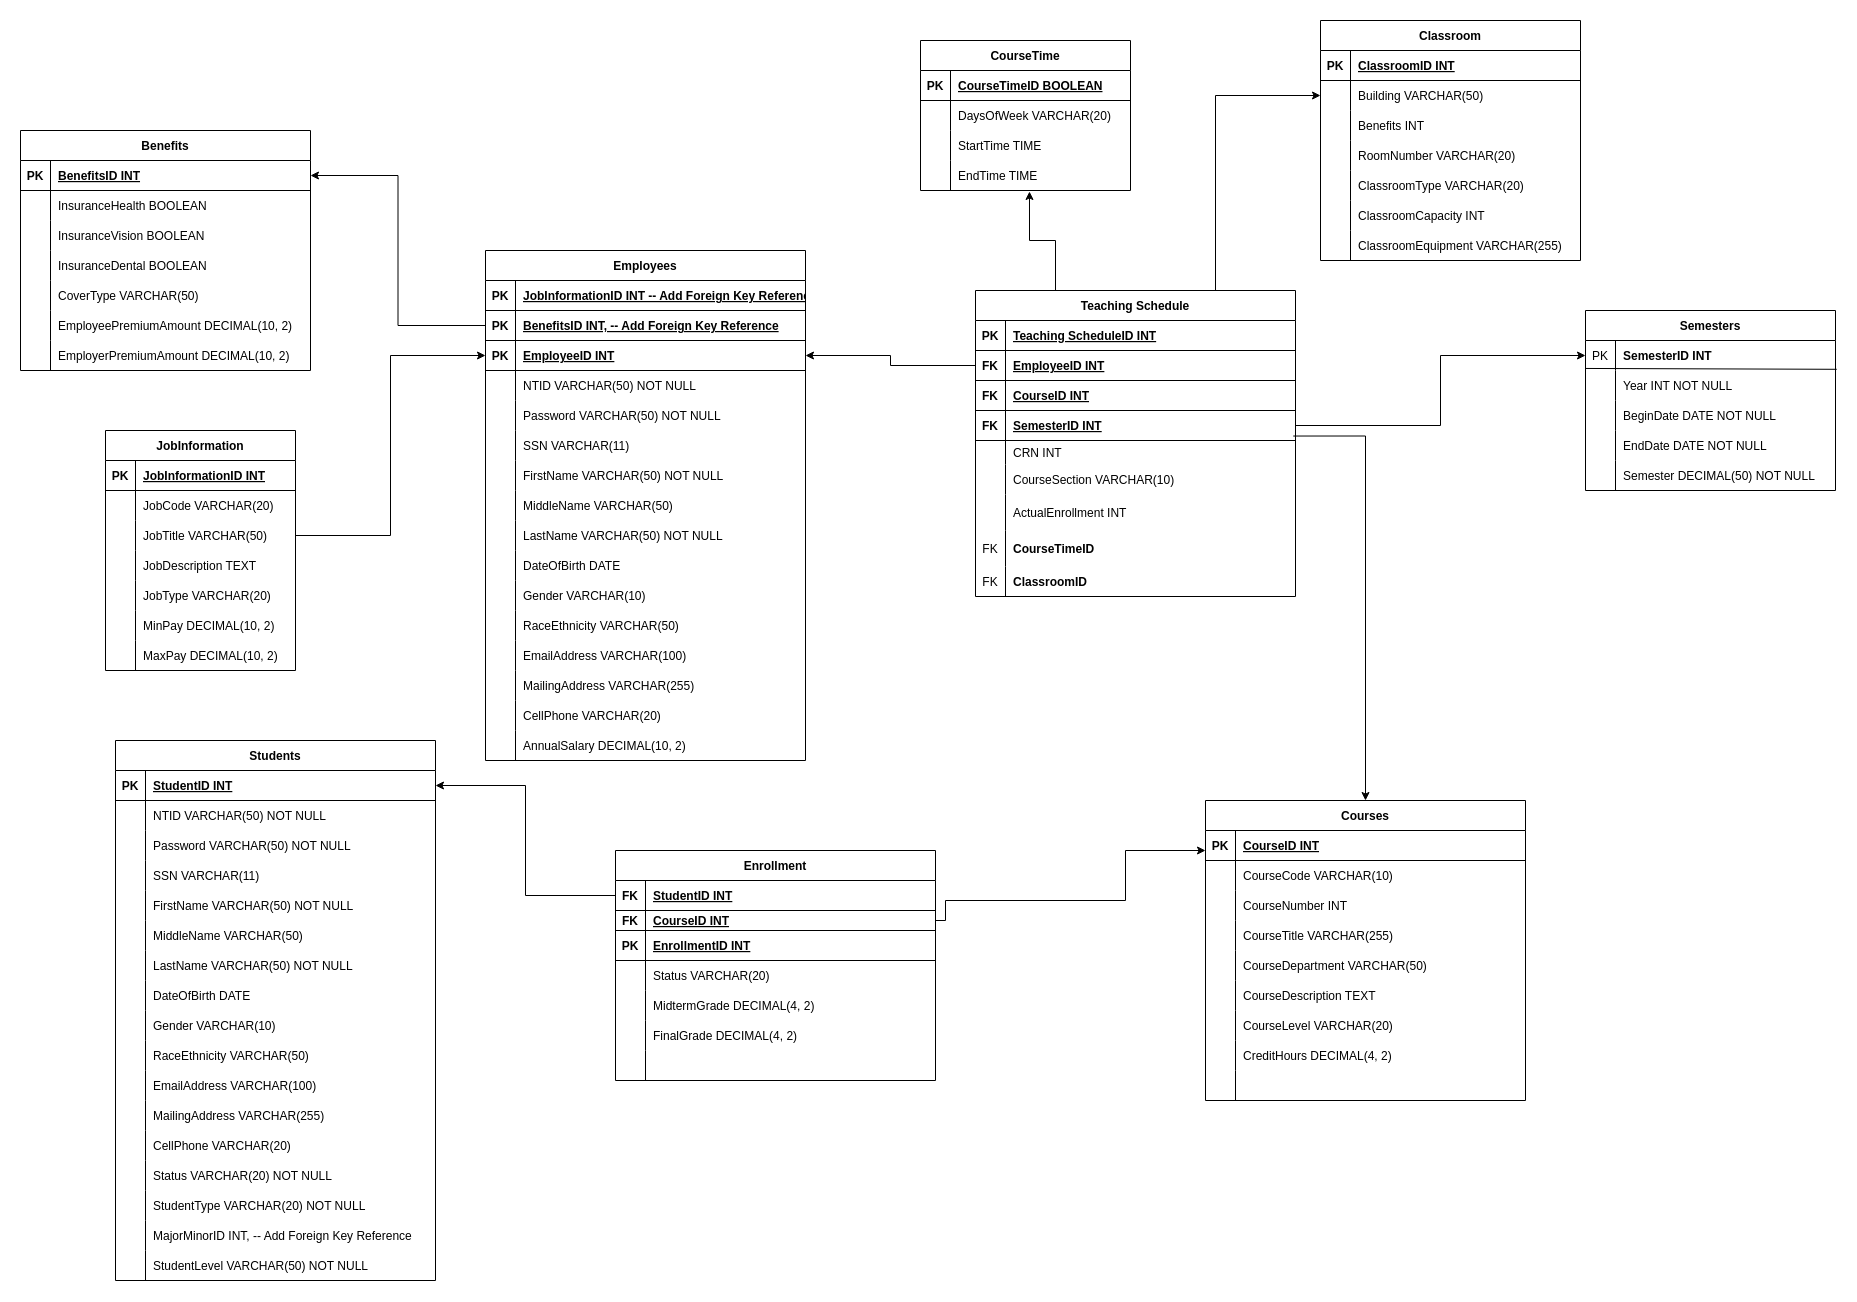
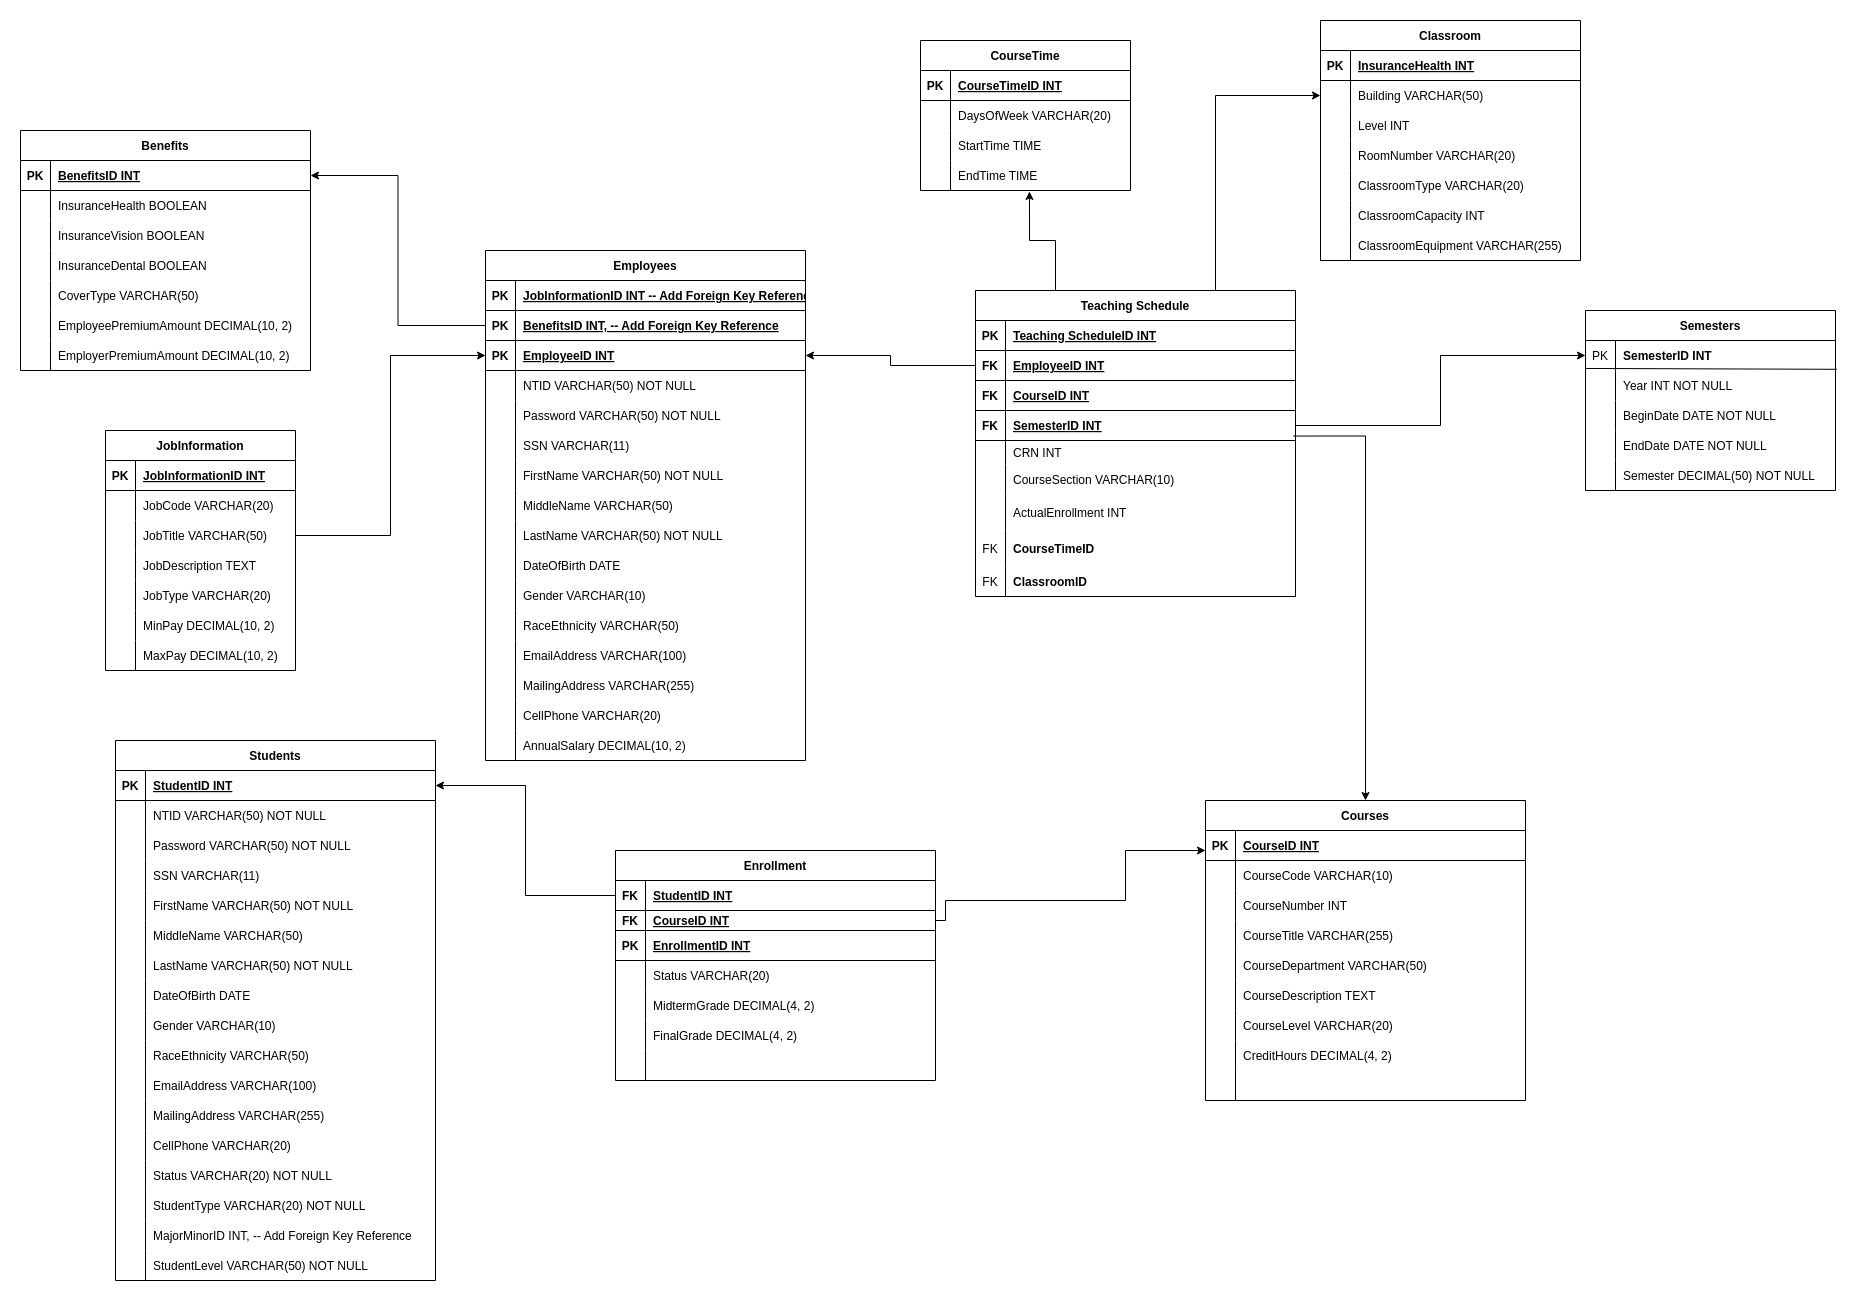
- <mxCell id="180" value="ClassroomID INT " style="shape=partialRectangle;overflow=hidden;connectable=0;fillColor=none;align=left;strokeColor=inherit;top=0;left=0;bottom=0;right=0;spacingLeft=6;fontStyle=5;" vertex="1" parent="178"><mxGeometry x="30" width="230" height="30" as="geometry"><mxRectangle width="230" height="30" as="alternateBounds" /></mxGeometry></mxCell>
+ <mxCell id="180" value="InsuranceHealth INT " style="shape=partialRectangle;overflow=hidden;connectable=0;fillColor=none;align=left;strokeColor=inherit;top=0;left=0;bottom=0;right=0;spacingLeft=6;fontStyle=5;" vertex="1" parent="178"><mxGeometry x="30" width="230" height="30" as="geometry"><mxRectangle width="230" height="30" as="alternateBounds" /></mxGeometry></mxCell>
- <mxCell id="167" value="CourseTimeID BOOLEAN " style="shape=partialRectangle;overflow=hidden;connectable=0;fillColor=none;align=left;strokeColor=inherit;top=0;left=0;bottom=0;right=0;spacingLeft=6;fontStyle=5;" vertex="1" parent="165"><mxGeometry x="30" width="180" height="30" as="geometry"><mxRectangle width="180" height="30" as="alternateBounds" /></mxGeometry></mxCell>
+ <mxCell id="167" value="CourseTimeID INT " style="shape=partialRectangle;overflow=hidden;connectable=0;fillColor=none;align=left;strokeColor=inherit;top=0;left=0;bottom=0;right=0;spacingLeft=6;fontStyle=5;" vertex="1" parent="165"><mxGeometry x="30" width="180" height="30" as="geometry"><mxRectangle width="180" height="30" as="alternateBounds" /></mxGeometry></mxCell>
- <mxCell id="186" value="Benefits INT" style="shape=partialRectangle;overflow=hidden;connectable=0;fillColor=none;align=left;strokeColor=inherit;top=0;left=0;bottom=0;right=0;spacingLeft=6;" vertex="1" parent="184"><mxGeometry x="30" width="230" height="30" as="geometry"><mxRectangle width="230" height="30" as="alternateBounds" /></mxGeometry></mxCell>
+ <mxCell id="186" value="Level INT" style="shape=partialRectangle;overflow=hidden;connectable=0;fillColor=none;align=left;strokeColor=inherit;top=0;left=0;bottom=0;right=0;spacingLeft=6;" vertex="1" parent="184"><mxGeometry x="30" width="230" height="30" as="geometry"><mxRectangle width="230" height="30" as="alternateBounds" /></mxGeometry></mxCell>
